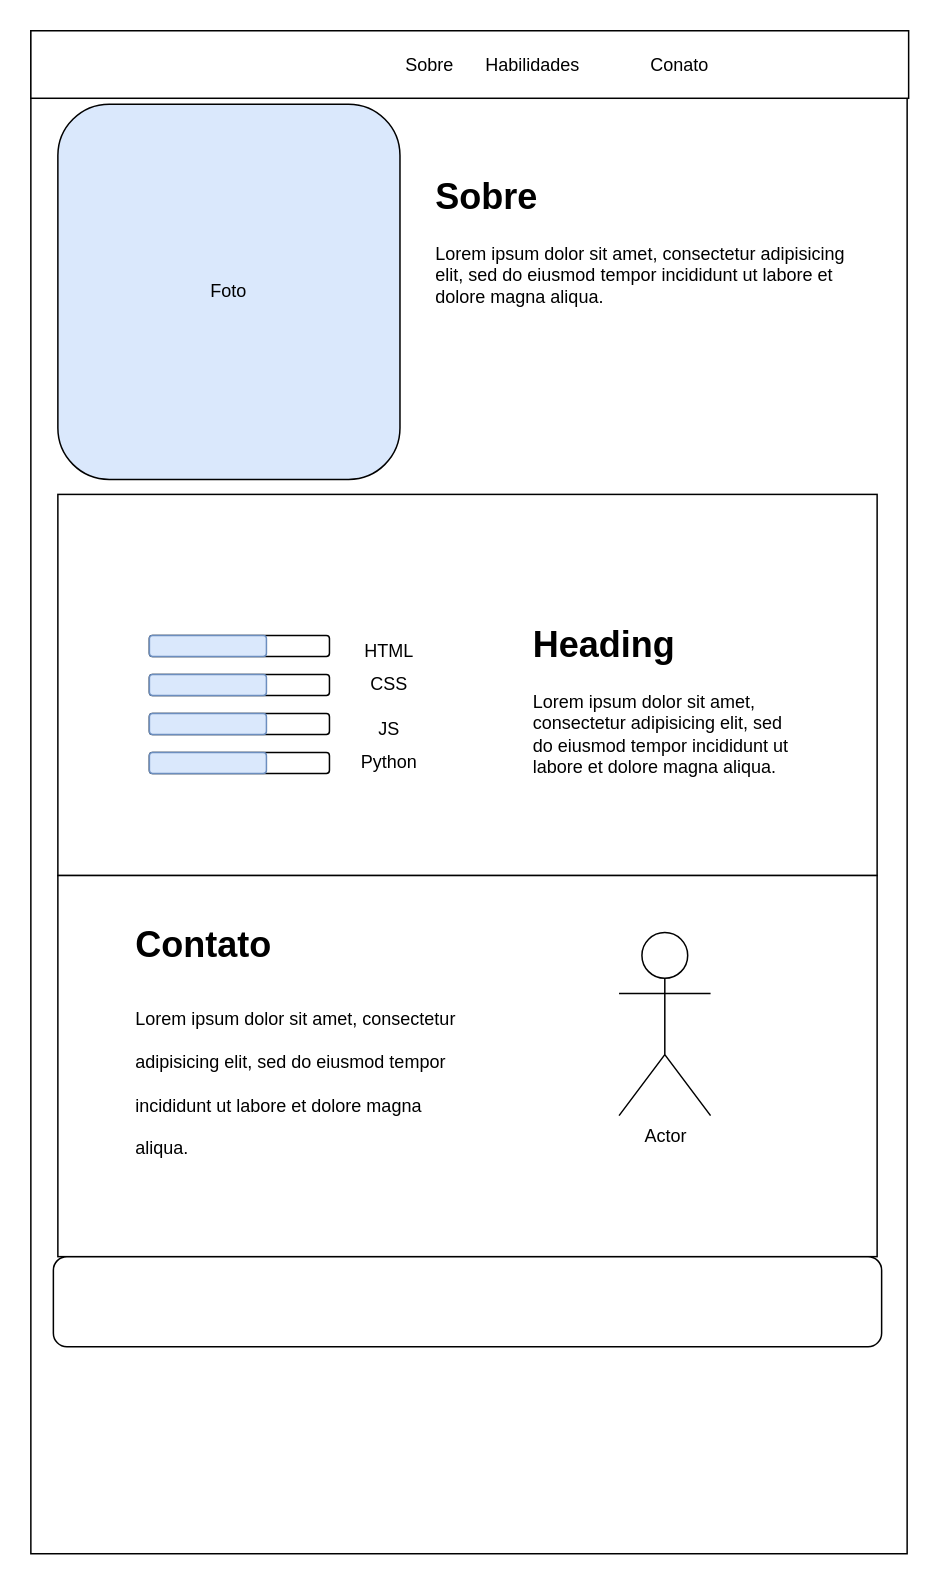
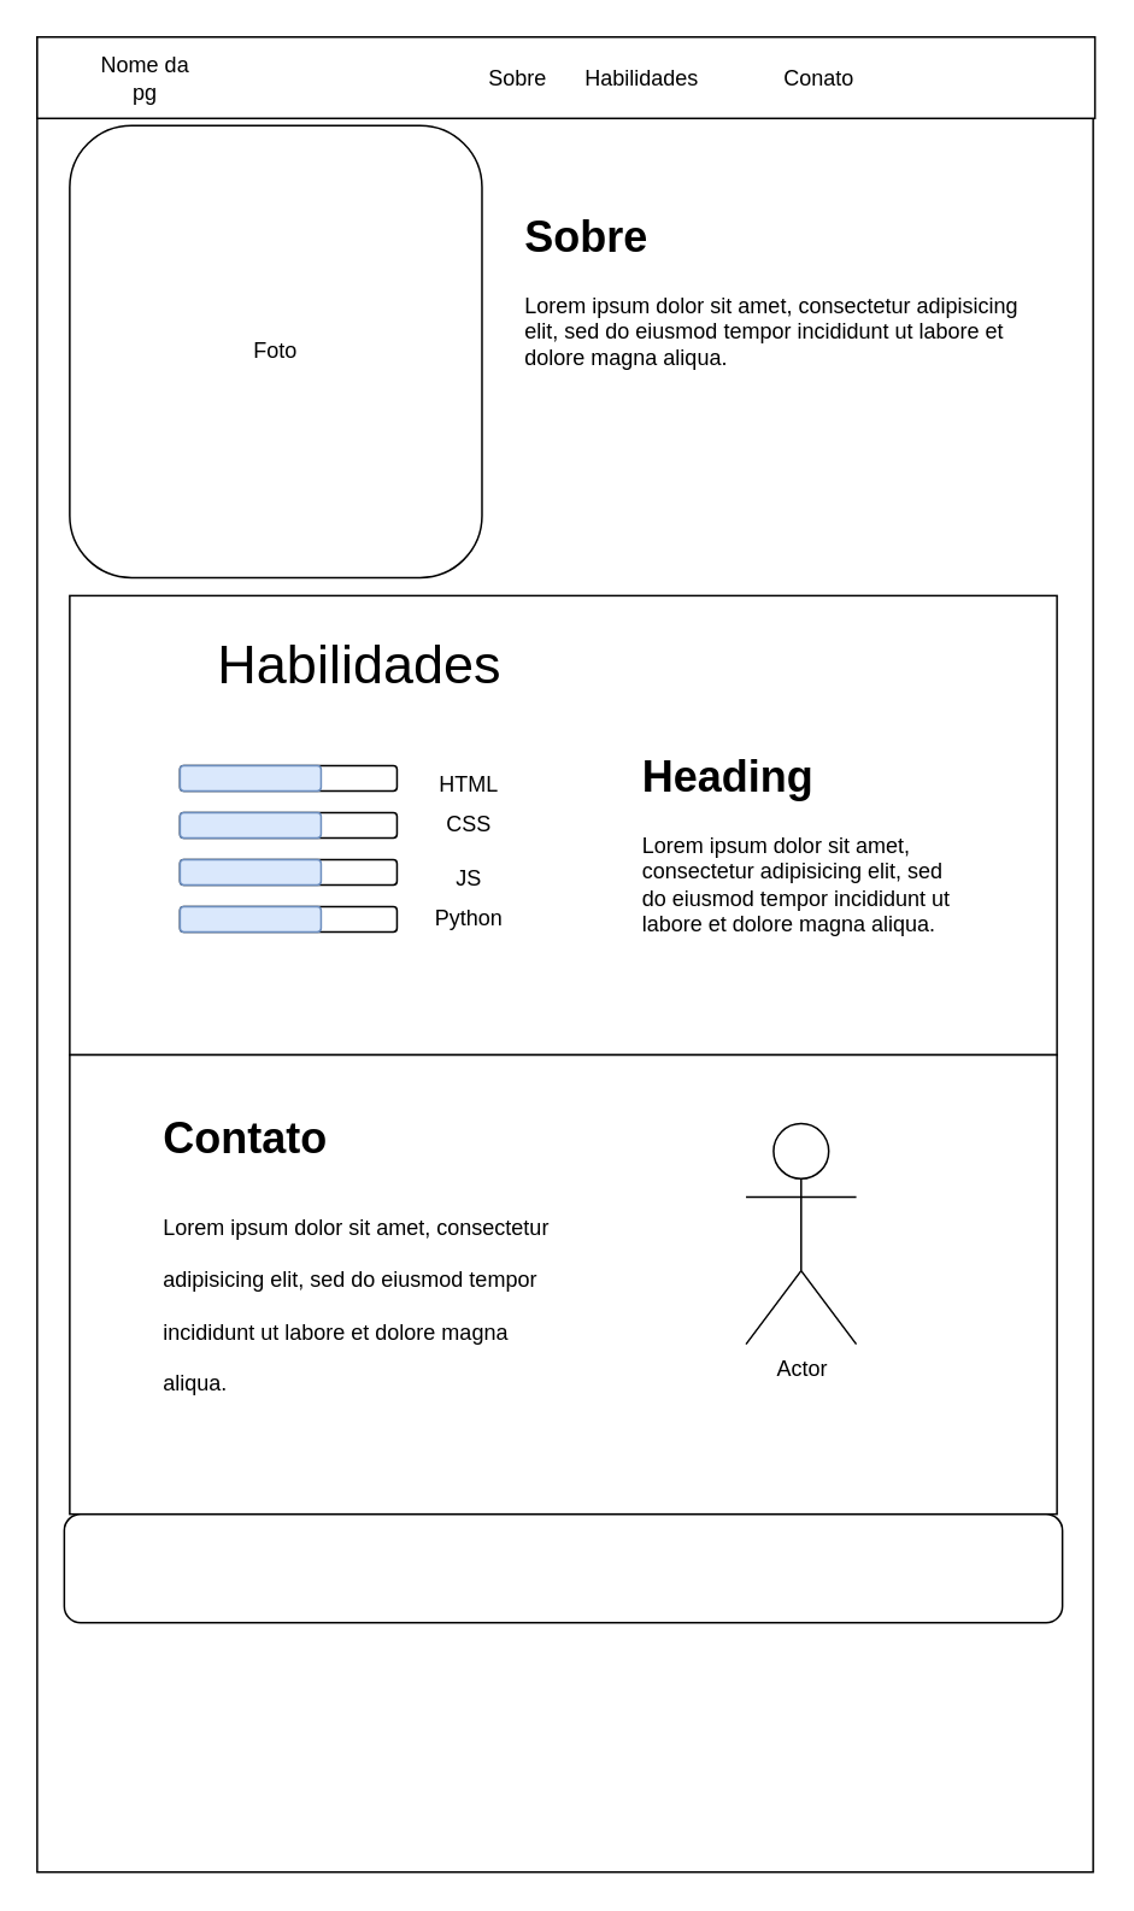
+ <mxCell id="25" value="Nome da pg" style="text;html=1;strokeColor=none;fillColor=none;align=center;verticalAlign=middle;whiteSpace=wrap;rounded=0;" vertex="1" parent="1"><mxGeometry x="50" y="27.5" width="60" height="30" as="geometry" /></mxCell>
- <mxCell id="3" value="Foto" style="rounded=1;whiteSpace=wrap;html=1;fillColor=#dae8fc;" vertex="1" parent="1"><mxGeometry x="38" y="69" width="228" height="250" as="geometry" /></mxCell>
+ <mxCell id="3" value="Foto" style="rounded=1;whiteSpace=wrap;html=1;" vertex="1" parent="1"><mxGeometry x="38" y="69" width="228" height="250" as="geometry" /></mxCell>
+ <mxCell id="6" value="Habilidades&lt;br style=&quot;font-size: 30px;&quot;&gt;" style="text;html=1;strokeColor=none;fillColor=none;align=center;verticalAlign=middle;whiteSpace=wrap;rounded=0;fontSize=30;" vertex="1" parent="1"><mxGeometry x="75" y="342" width="247" height="49" as="geometry" /></mxCell>
